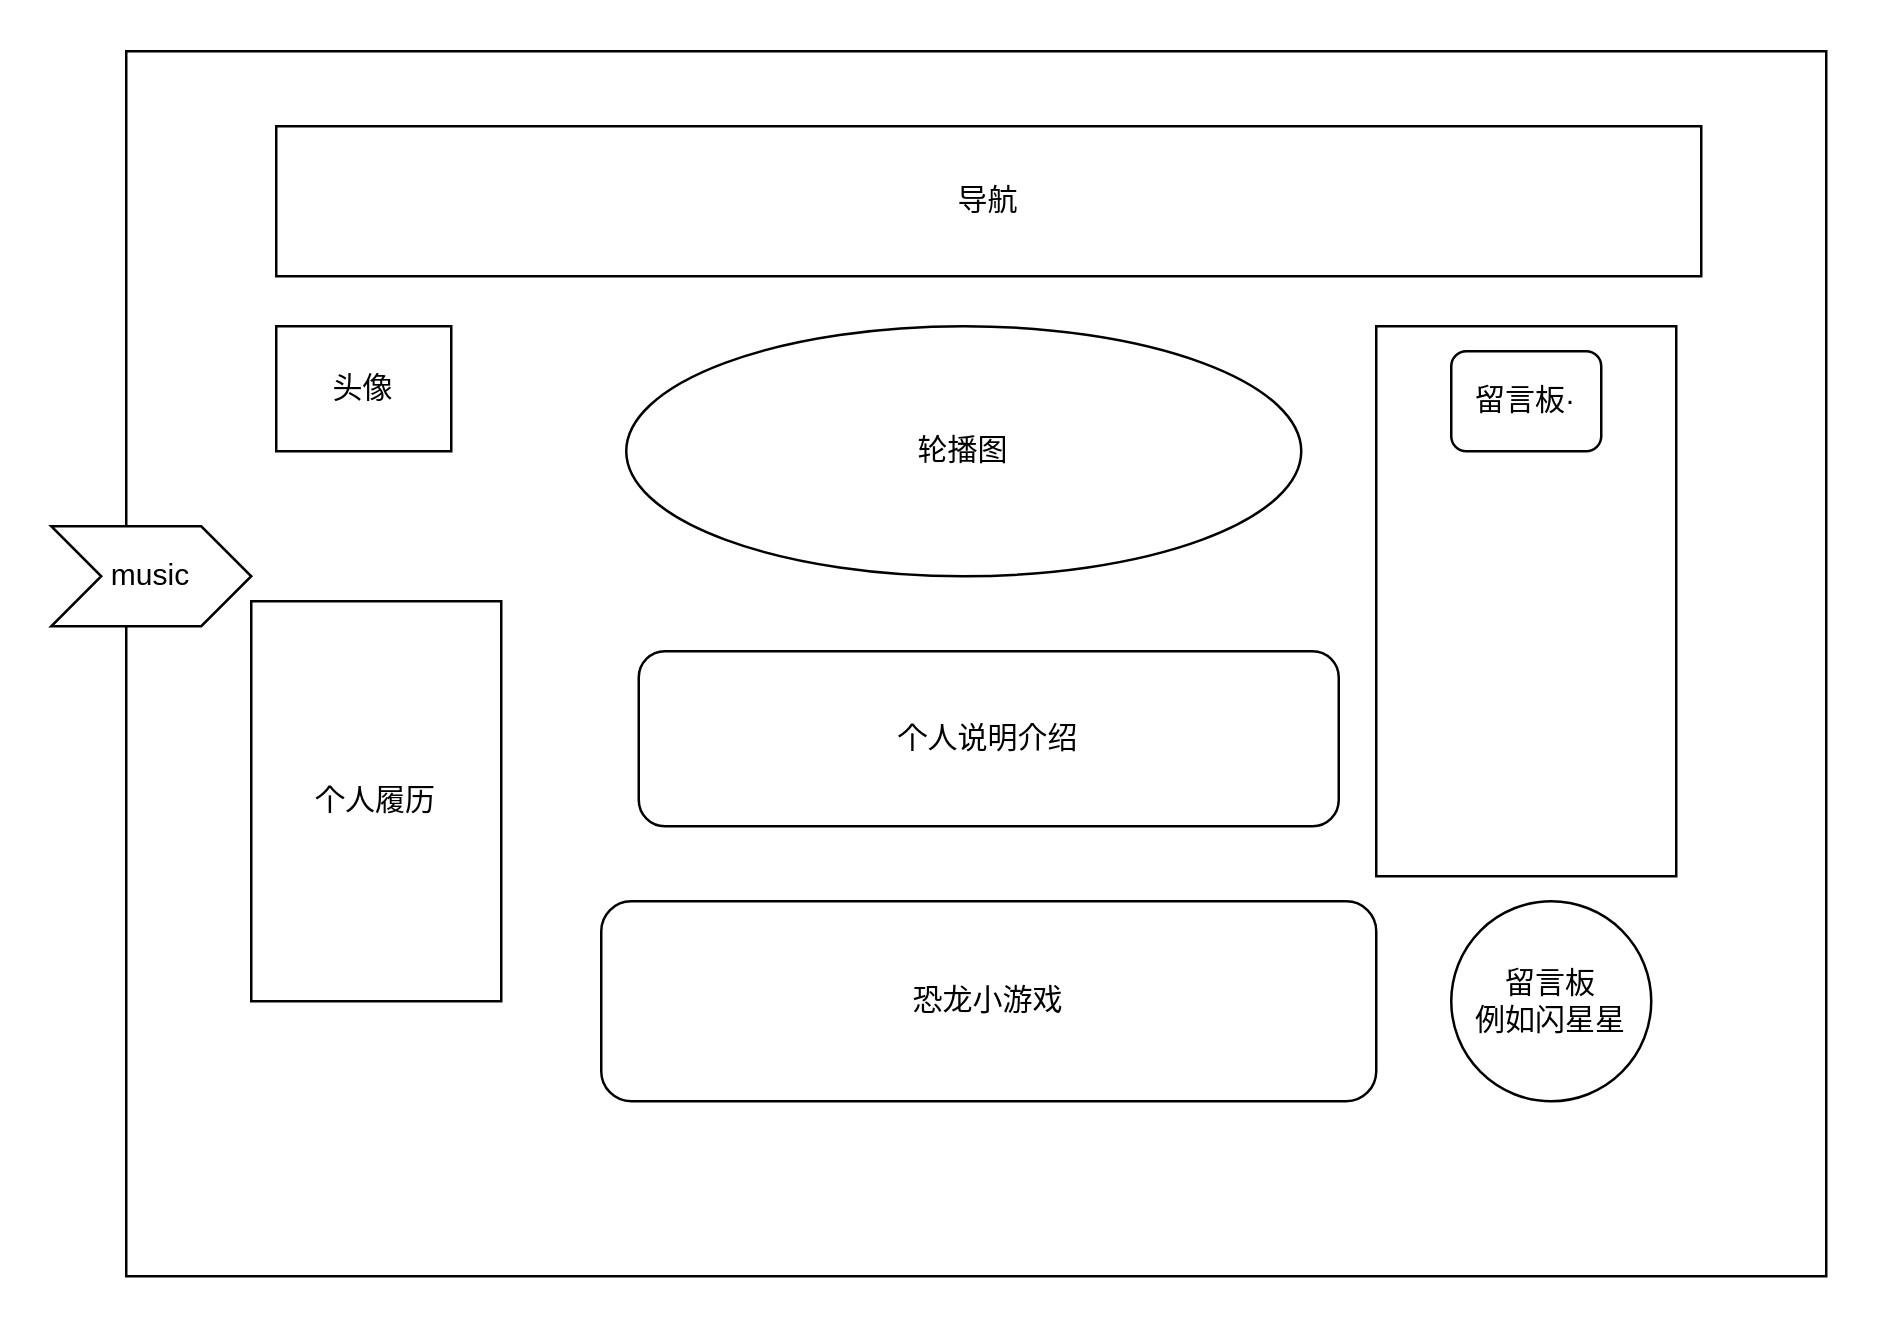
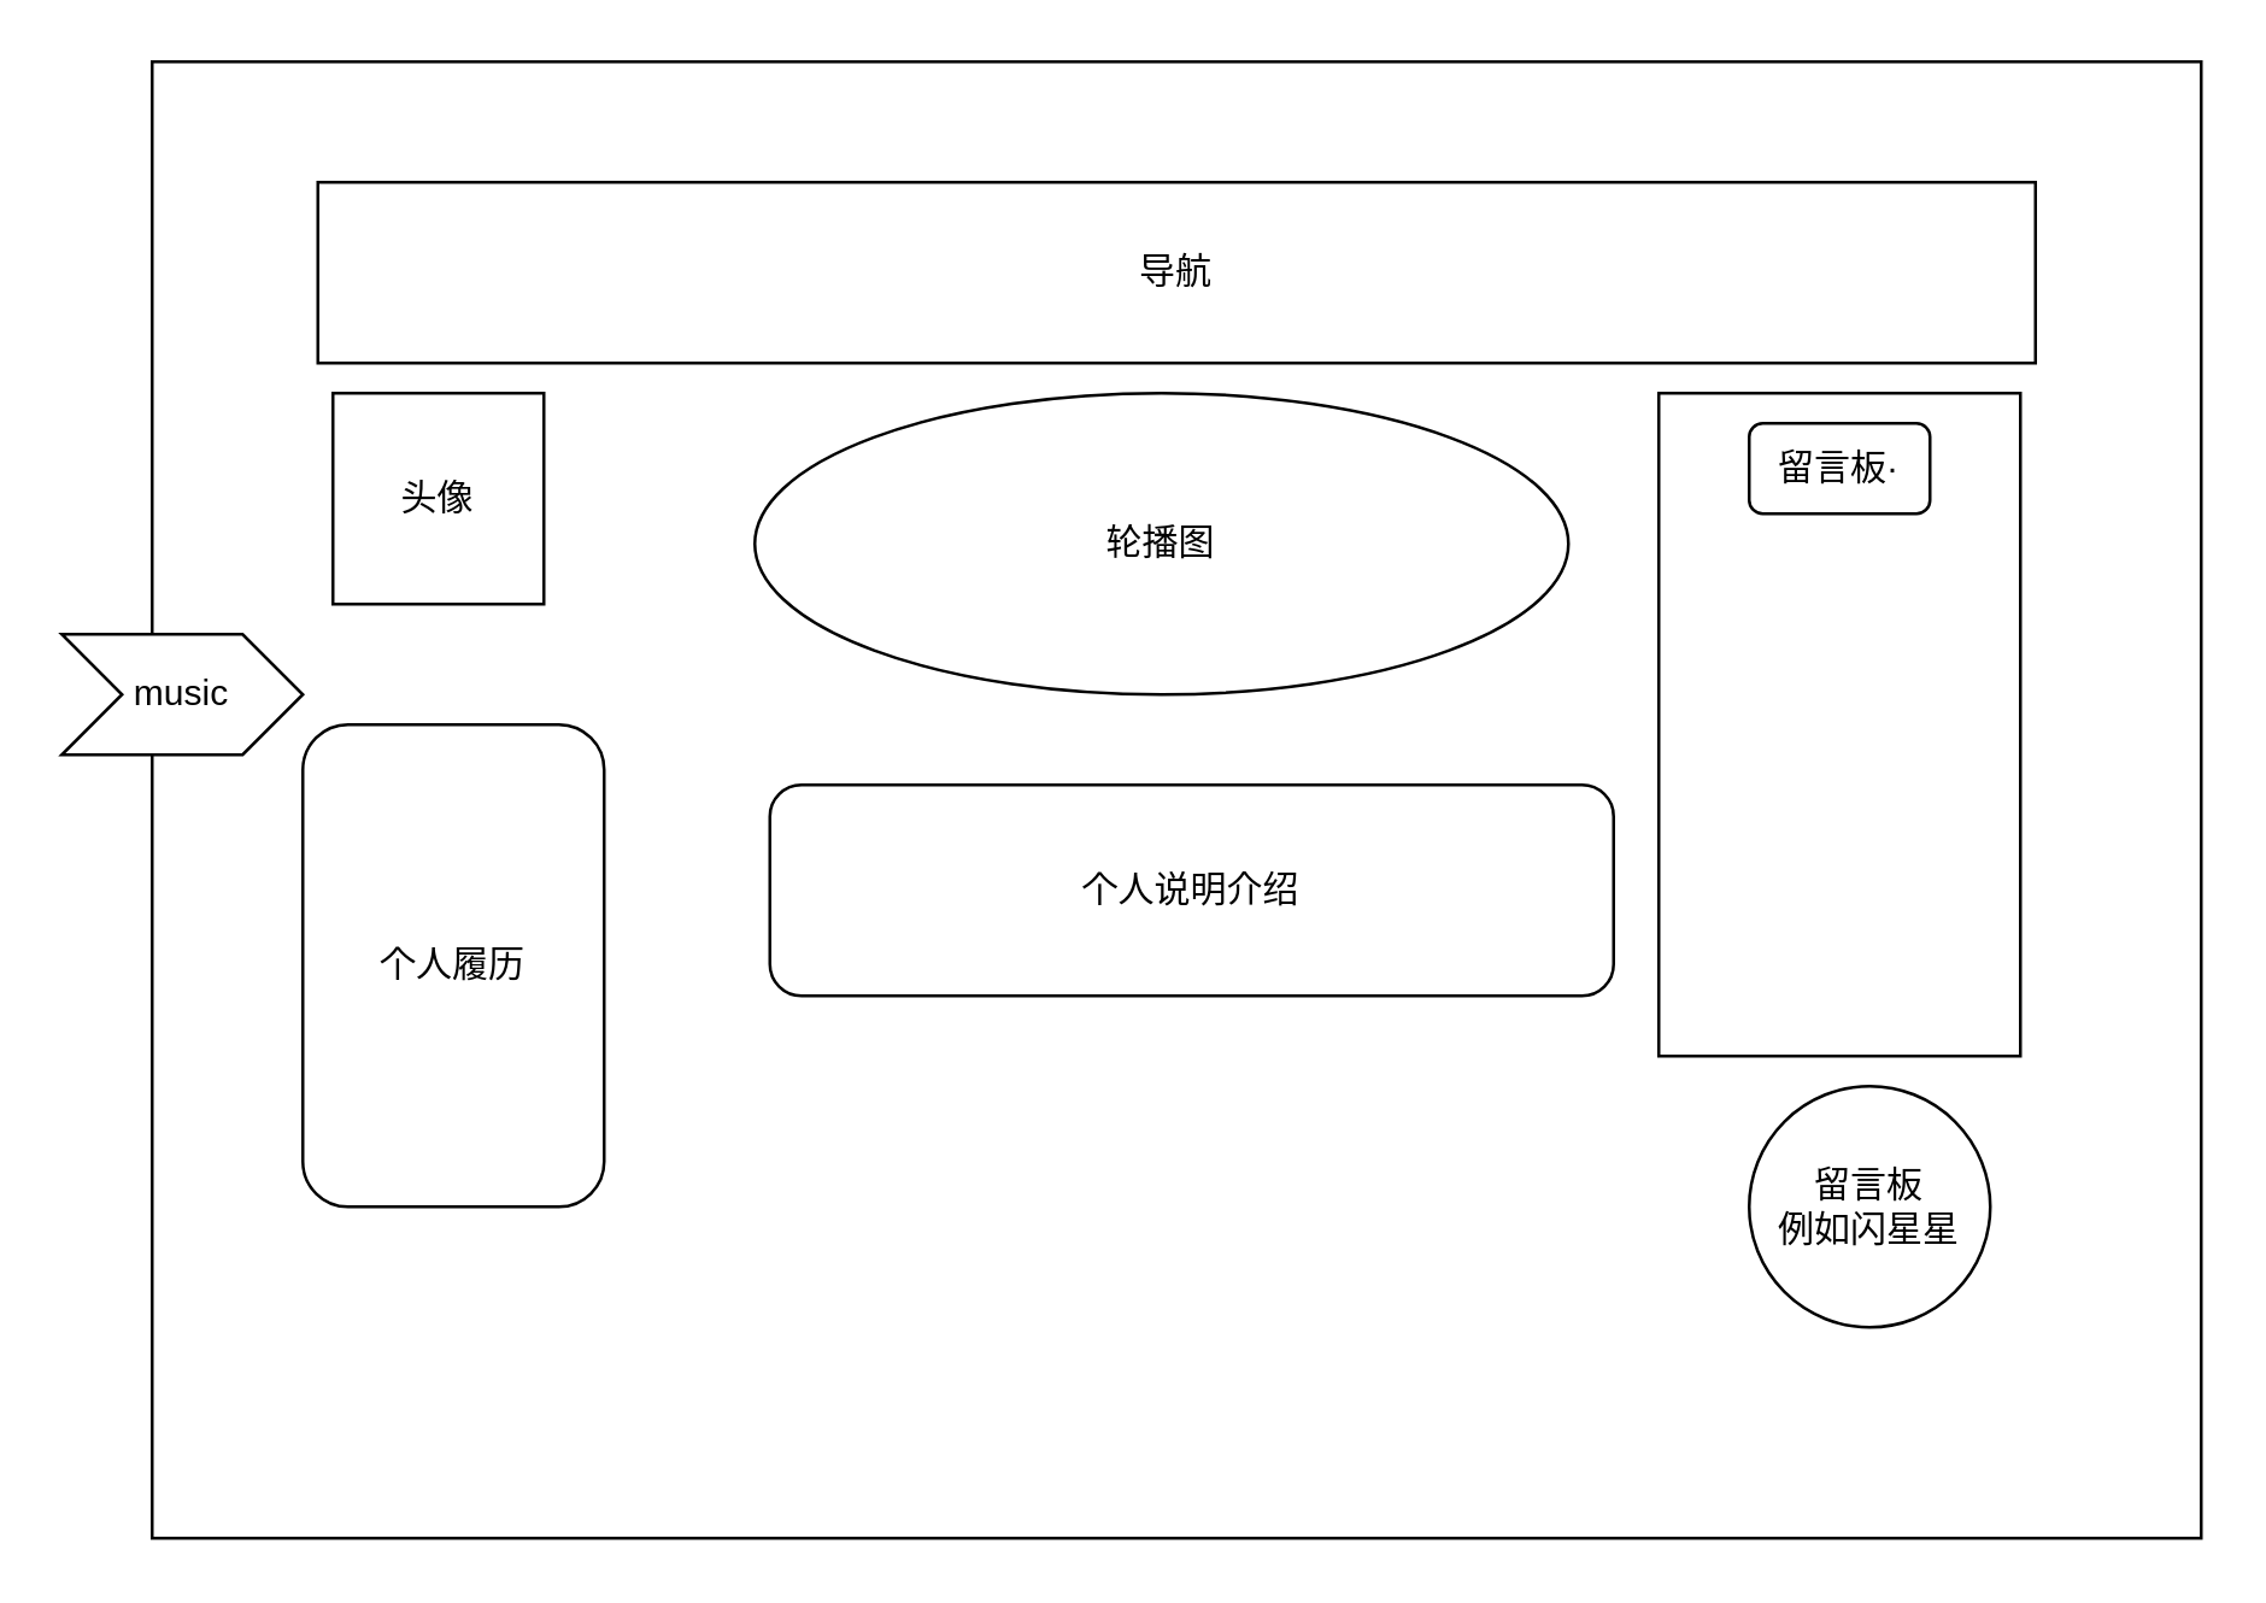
- <mxCell id="3" value="导航" style="rounded=0;whiteSpace=wrap;html=1;" vertex="1" parent="1"><mxGeometry x="110" y="50" width="570" height="60" as="geometry" /></mxCell>
+ <mxCell id="3" value="导航" style="rounded=0;whiteSpace=wrap;html=1;" vertex="1" parent="1"><mxGeometry x="105" y="60" width="570" height="60" as="geometry" /></mxCell>
- <mxCell id="8" value="头像" style="rounded=0;whiteSpace=wrap;html=1;" vertex="1" parent="1"><mxGeometry x="110" y="130" width="70" height="50" as="geometry" /></mxCell>
+ <mxCell id="8" value="头像" style="rounded=0;whiteSpace=wrap;html=1;" vertex="1" parent="1"><mxGeometry x="110" y="130" width="70" height="70" as="geometry" /></mxCell>
- <mxCell id="7" value="留言板·" style="rounded=1;whiteSpace=wrap;html=1;" vertex="1" parent="1"><mxGeometry x="580" y="140" width="60" height="40" as="geometry" /></mxCell>
+ <mxCell id="7" value="留言板·" style="rounded=1;whiteSpace=wrap;html=1;" vertex="1" parent="1"><mxGeometry x="580" y="140" width="60" height="30" as="geometry" /></mxCell>
- <mxCell id="10" value="个人履历" style="whiteSpace=wrap;html=1;rounded=0;" vertex="1" parent="1"><mxGeometry x="100" y="240" width="100" height="160" as="geometry" /></mxCell>
+ <mxCell id="10" value="个人履历" style="rounded=1;whiteSpace=wrap;html=1;" vertex="1" parent="1"><mxGeometry x="100" y="240" width="100" height="160" as="geometry" /></mxCell>
- <mxCell id="11" value="恐龙小游戏" style="rounded=1;whiteSpace=wrap;html=1;" vertex="1" parent="1"><mxGeometry x="240" y="360" width="310" height="80" as="geometry" /></mxCell>
